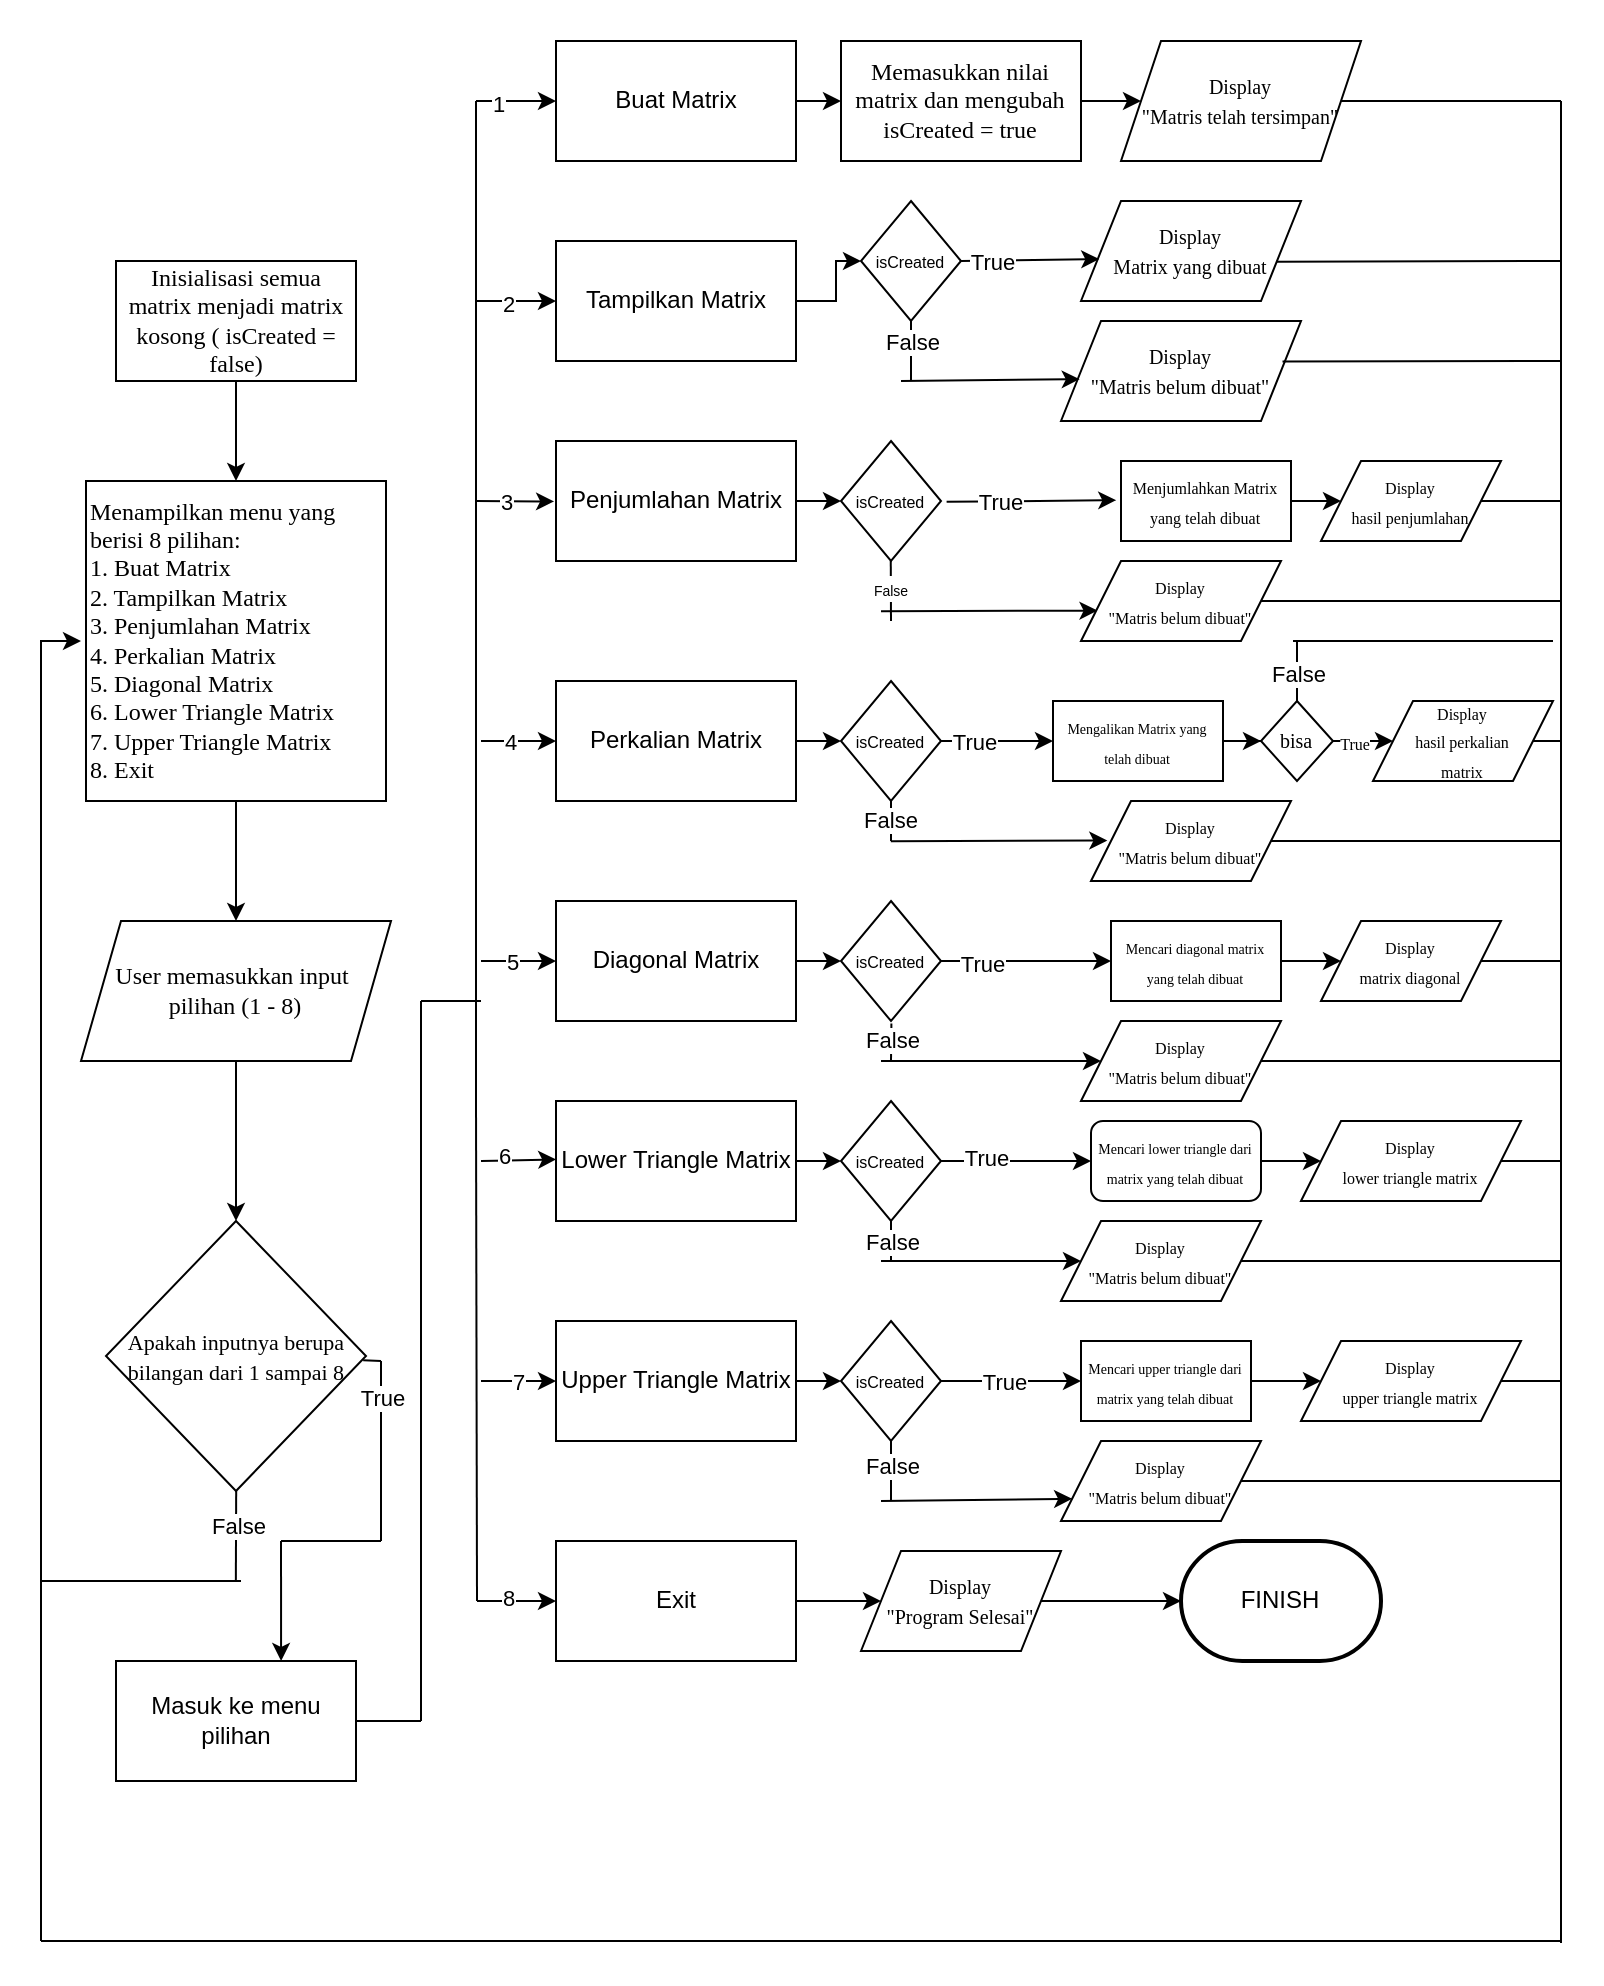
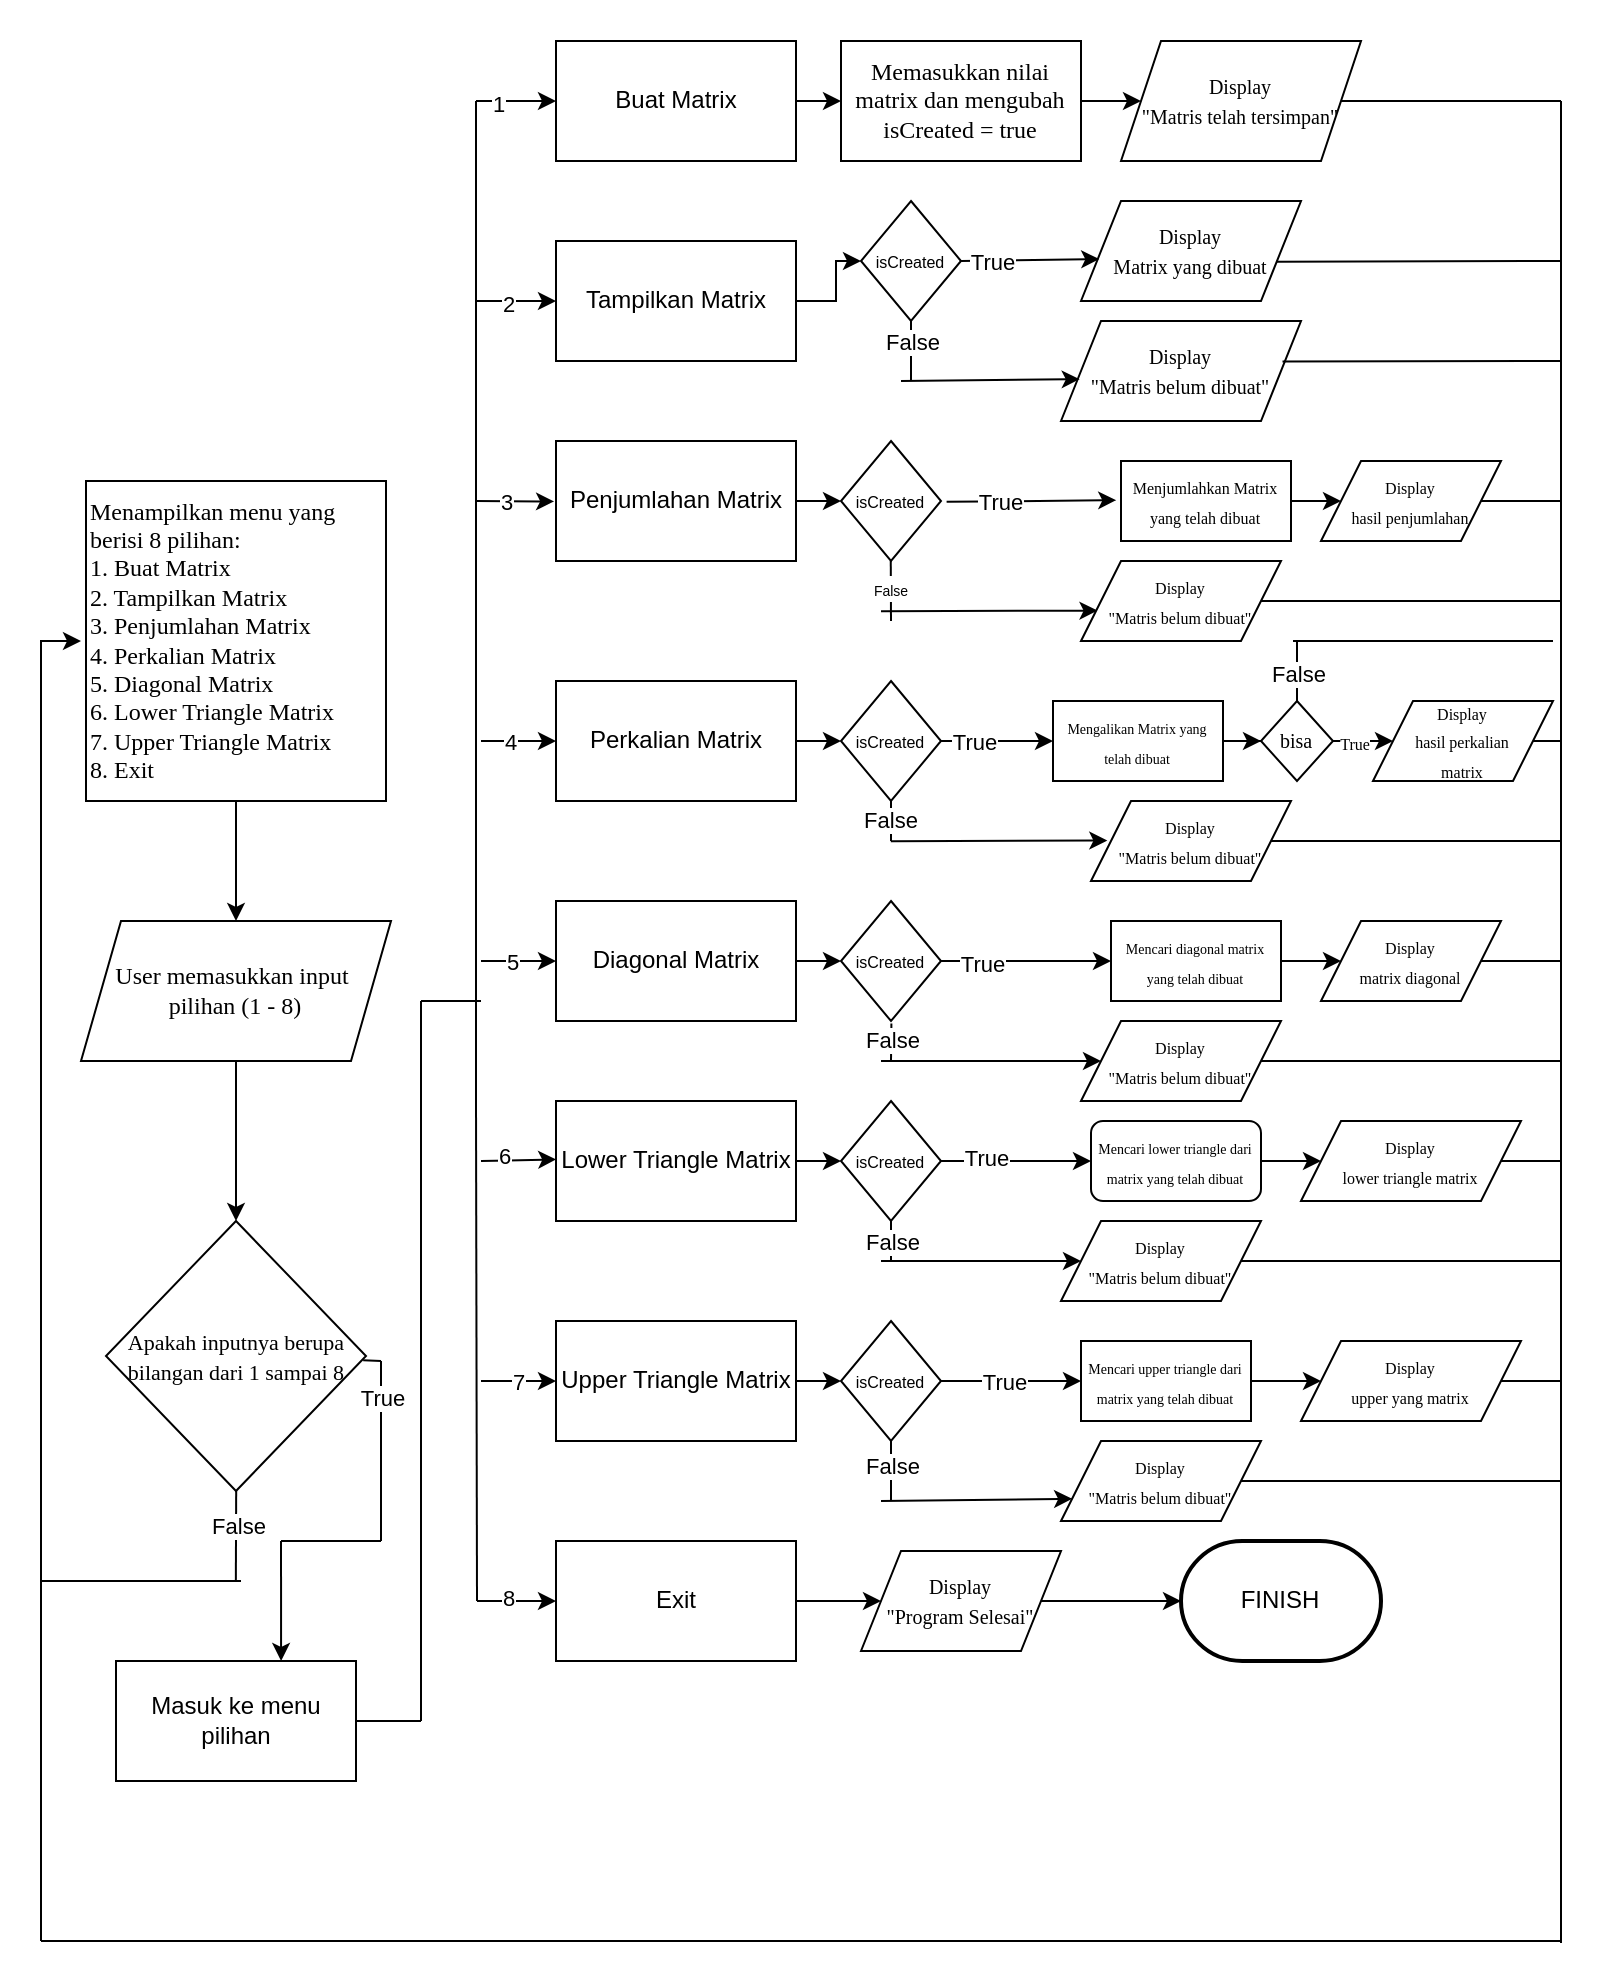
- <mxCell id="3" value="Inisialisasi semua matrix menjadi matrix kosong ( isCreated = false)" style="rounded=0;whiteSpace=wrap;html=1;fontFamily=Times New Roman;" parent="1" vertex="1"><mxGeometry x="57.5" y="130" width="120" height="60" as="geometry" /></mxCell>
- <mxCell id="2" value="" style="edgeStyle=orthogonalEdgeStyle;rounded=0;orthogonalLoop=1;jettySize=auto;html=1;" parent="1" source="3" target="5" edge="1"><mxGeometry relative="1" as="geometry" /></mxCell>
- <mxCell id="127" value="&lt;font style=&quot;font-size: 8px;&quot; face=&quot;Times New Roman&quot;&gt;Display&lt;/font&gt;&lt;div&gt;&lt;font face=&quot;Times New Roman&quot;&gt;&lt;span style=&quot;font-size: 8px;&quot;&gt;upper triangle matrix&lt;/span&gt;&lt;/font&gt;&lt;/div&gt;" style="shape=parallelogram;perimeter=parallelogramPerimeter;whiteSpace=wrap;html=1;fixedSize=1;" parent="1" vertex="1"><mxGeometry x="650" y="670" width="110" height="40" as="geometry" /></mxCell>
+ <mxCell id="127" value="&lt;font style=&quot;font-size: 8px;&quot; face=&quot;Times New Roman&quot;&gt;Display&lt;/font&gt;&lt;div&gt;&lt;font face=&quot;Times New Roman&quot;&gt;&lt;span style=&quot;font-size: 8px;&quot;&gt;upper yang matrix&lt;/span&gt;&lt;/font&gt;&lt;/div&gt;" style="shape=parallelogram;perimeter=parallelogramPerimeter;whiteSpace=wrap;html=1;fixedSize=1;" parent="1" vertex="1"><mxGeometry x="650" y="670" width="110" height="40" as="geometry" /></mxCell>
